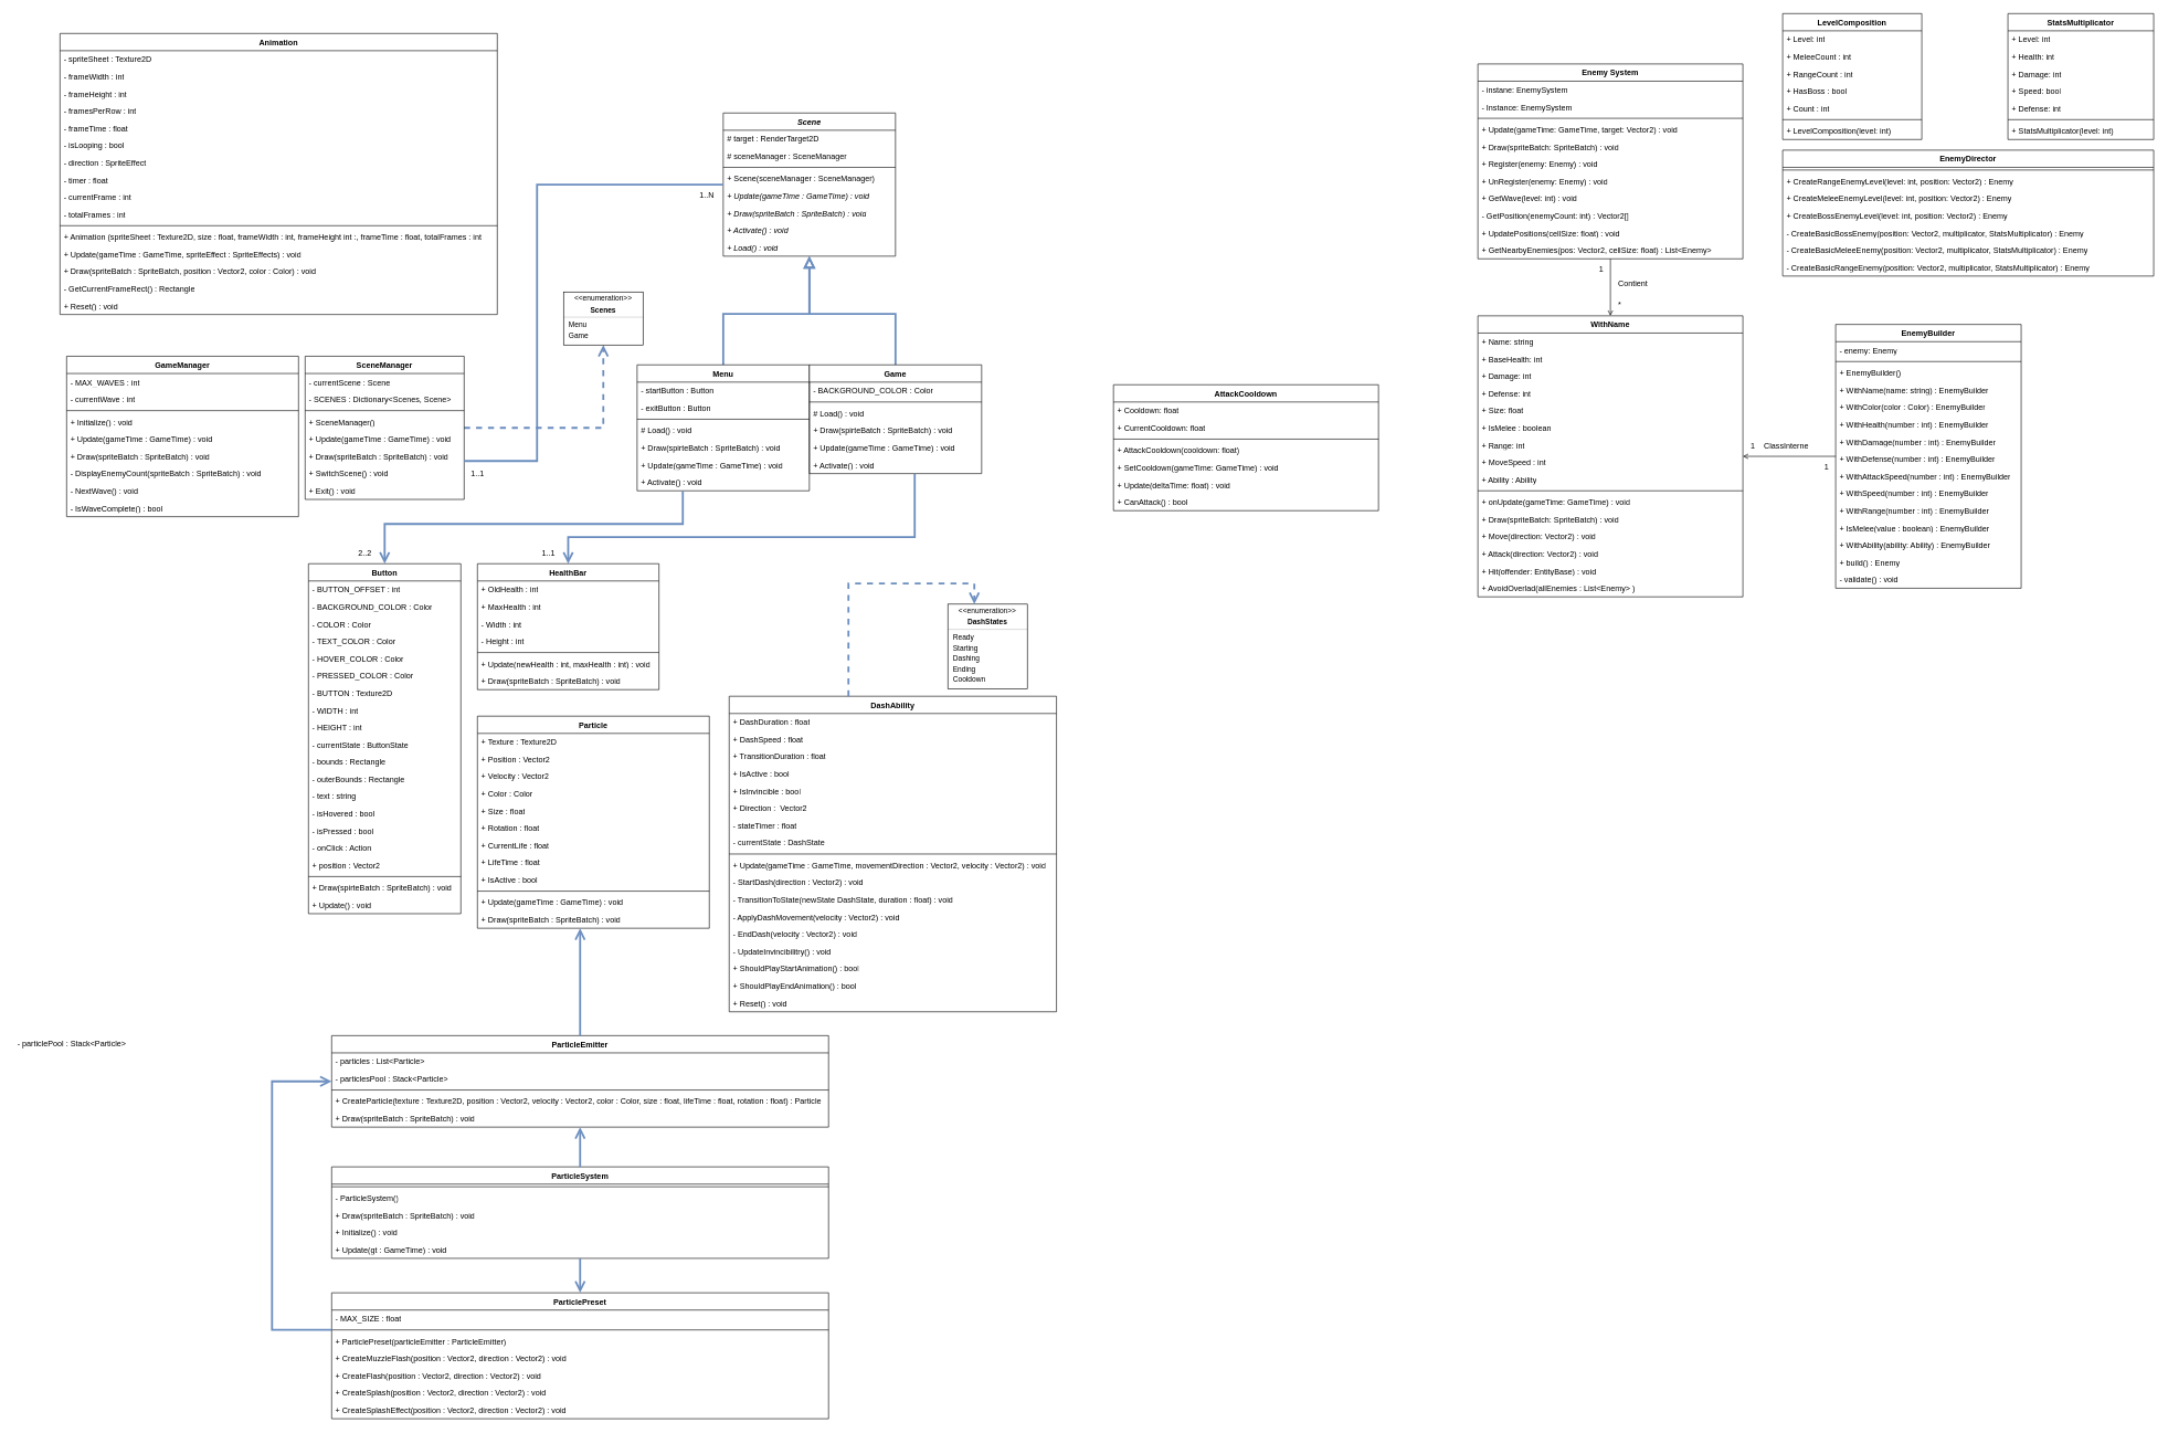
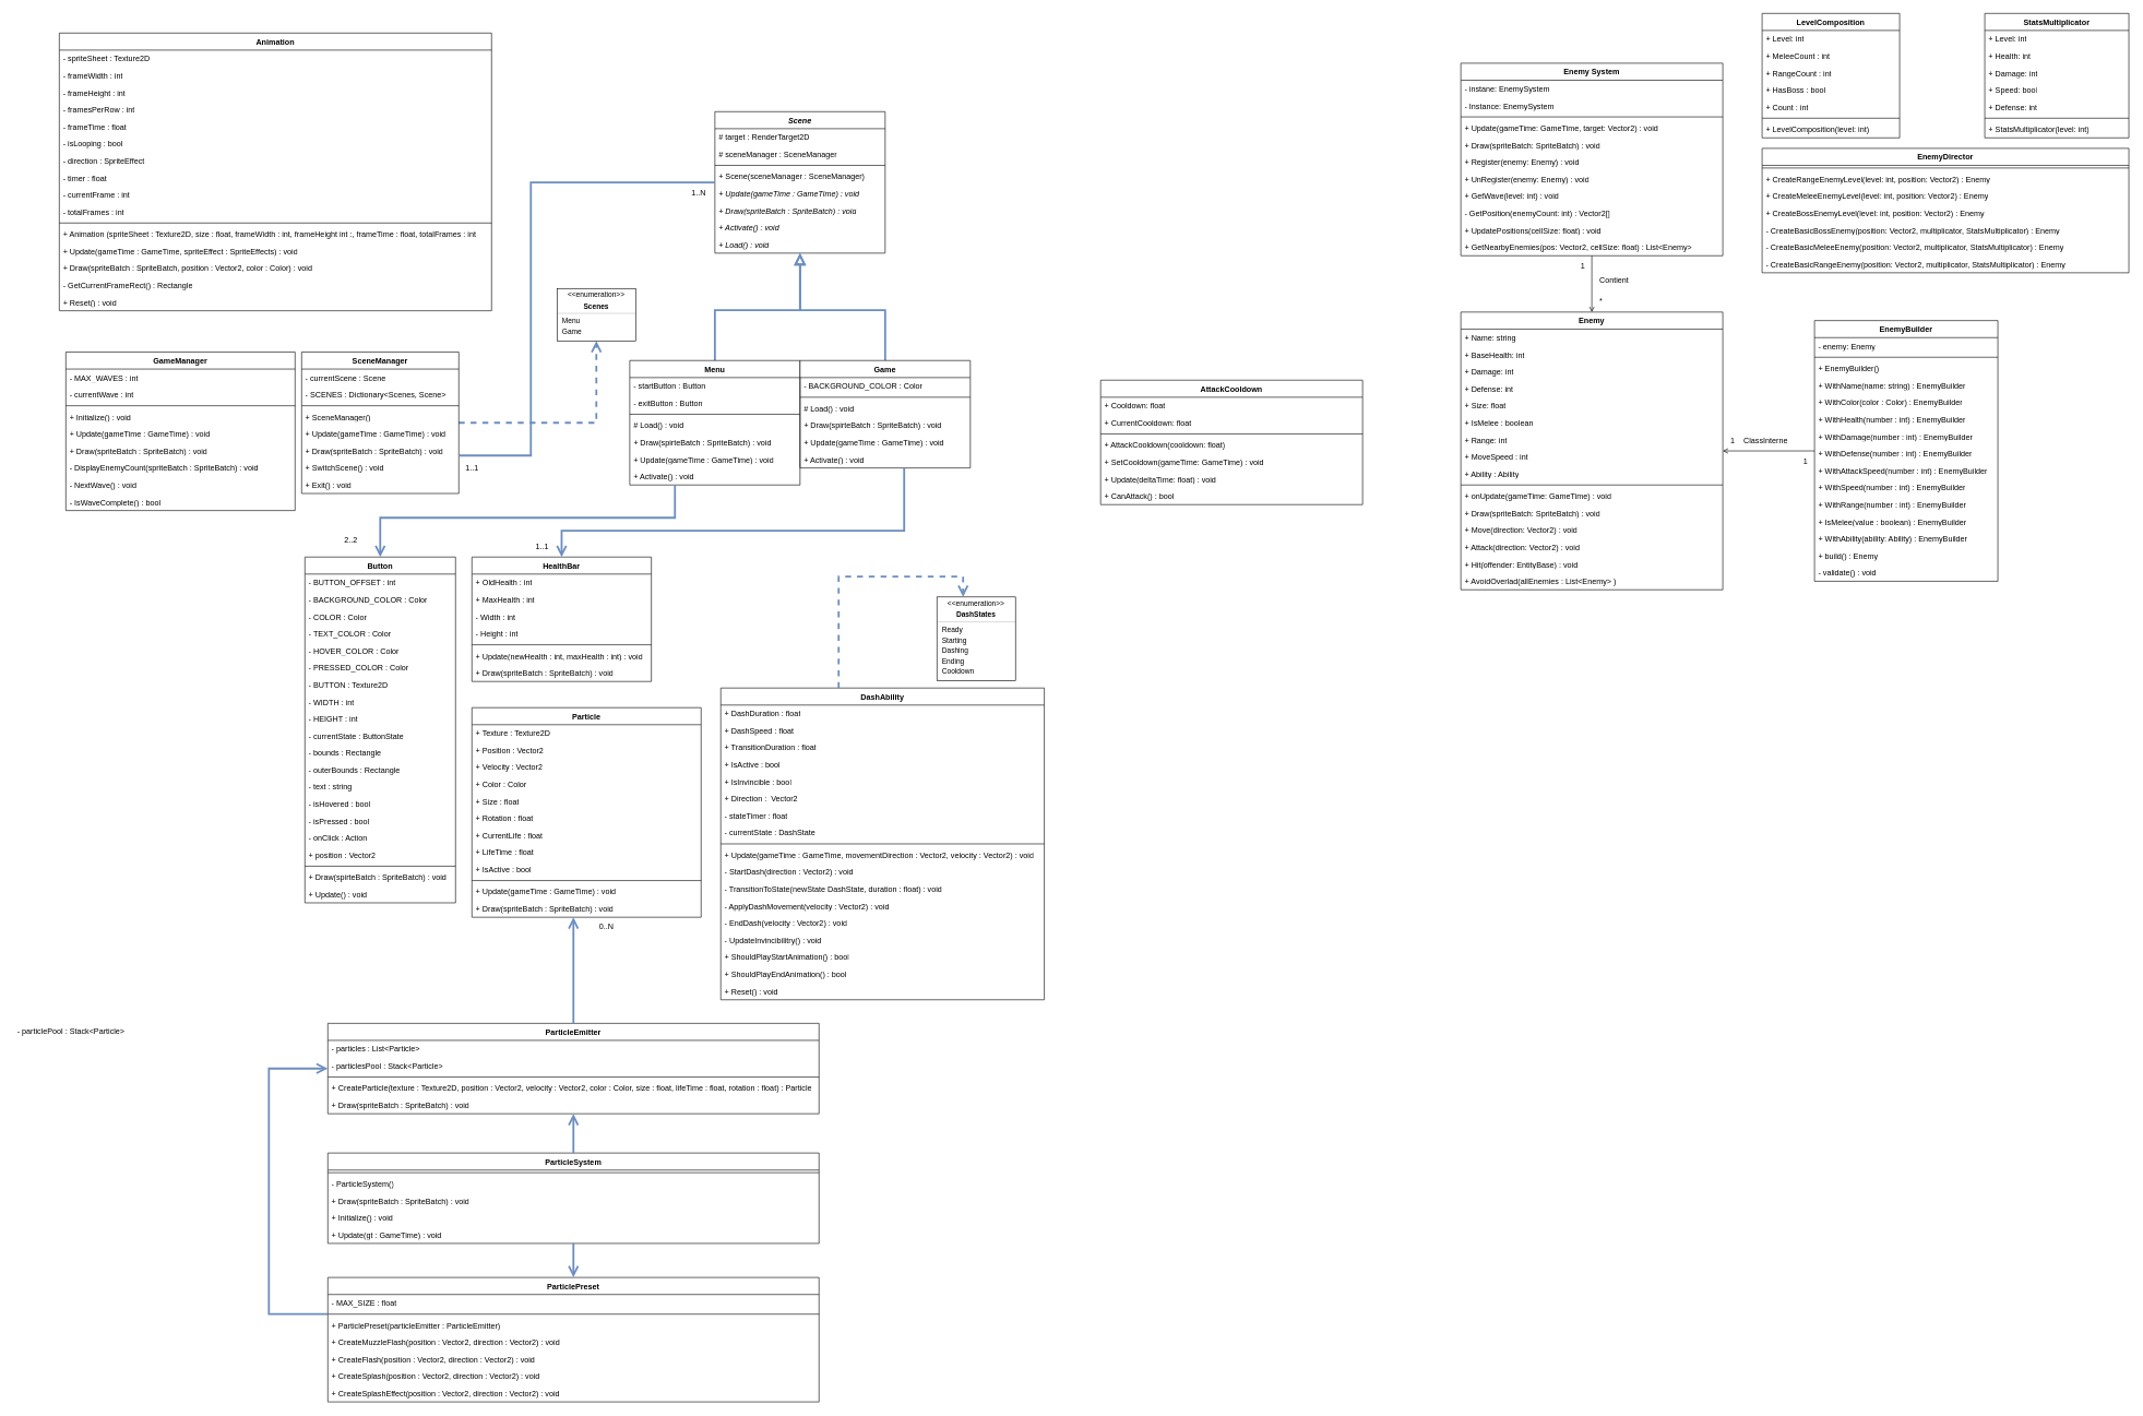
- <mxCell id="201" value="WithName" style="swimlane;fontStyle=1;align=center;verticalAlign=top;childLayout=stackLayout;horizontal=1;startSize=26;horizontalStack=0;resizeParent=1;resizeParentMax=0;resizeLast=0;collapsible=1;marginBottom=0;whiteSpace=wrap;html=1;" vertex="1" parent="1"><mxGeometry x="2230" y="476" width="400" height="424" as="geometry" /></mxCell>
+ <mxCell id="201" value="Enemy" style="swimlane;fontStyle=1;align=center;verticalAlign=top;childLayout=stackLayout;horizontal=1;startSize=26;horizontalStack=0;resizeParent=1;resizeParentMax=0;resizeLast=0;collapsible=1;marginBottom=0;whiteSpace=wrap;html=1;" vertex="1" parent="1"><mxGeometry x="2230" y="476" width="400" height="424" as="geometry" /></mxCell>
- <mxCell id="158" value="2..2" style="text;html=1;align=center;verticalAlign=middle;resizable=0;points=[];autosize=1;strokeColor=none;fillColor=none;" parent="1" vertex="1"><mxGeometry x="530" y="820" width="40" height="30" as="geometry" /></mxCell>
+ <mxCell id="158" value="2..2" style="text;html=1;align=center;verticalAlign=middle;resizable=0;points=[];autosize=1;strokeColor=none;fillColor=none;" parent="1" vertex="1"><mxGeometry x="515" y="810" width="40" height="30" as="geometry" /></mxCell>
+ <mxCell id="155" value="0..N" style="text;html=1;align=center;verticalAlign=middle;resizable=0;points=[];autosize=1;strokeColor=none;fillColor=none;" parent="1" vertex="1"><mxGeometry x="900" y="1400" width="50" height="30" as="geometry" /></mxCell>
